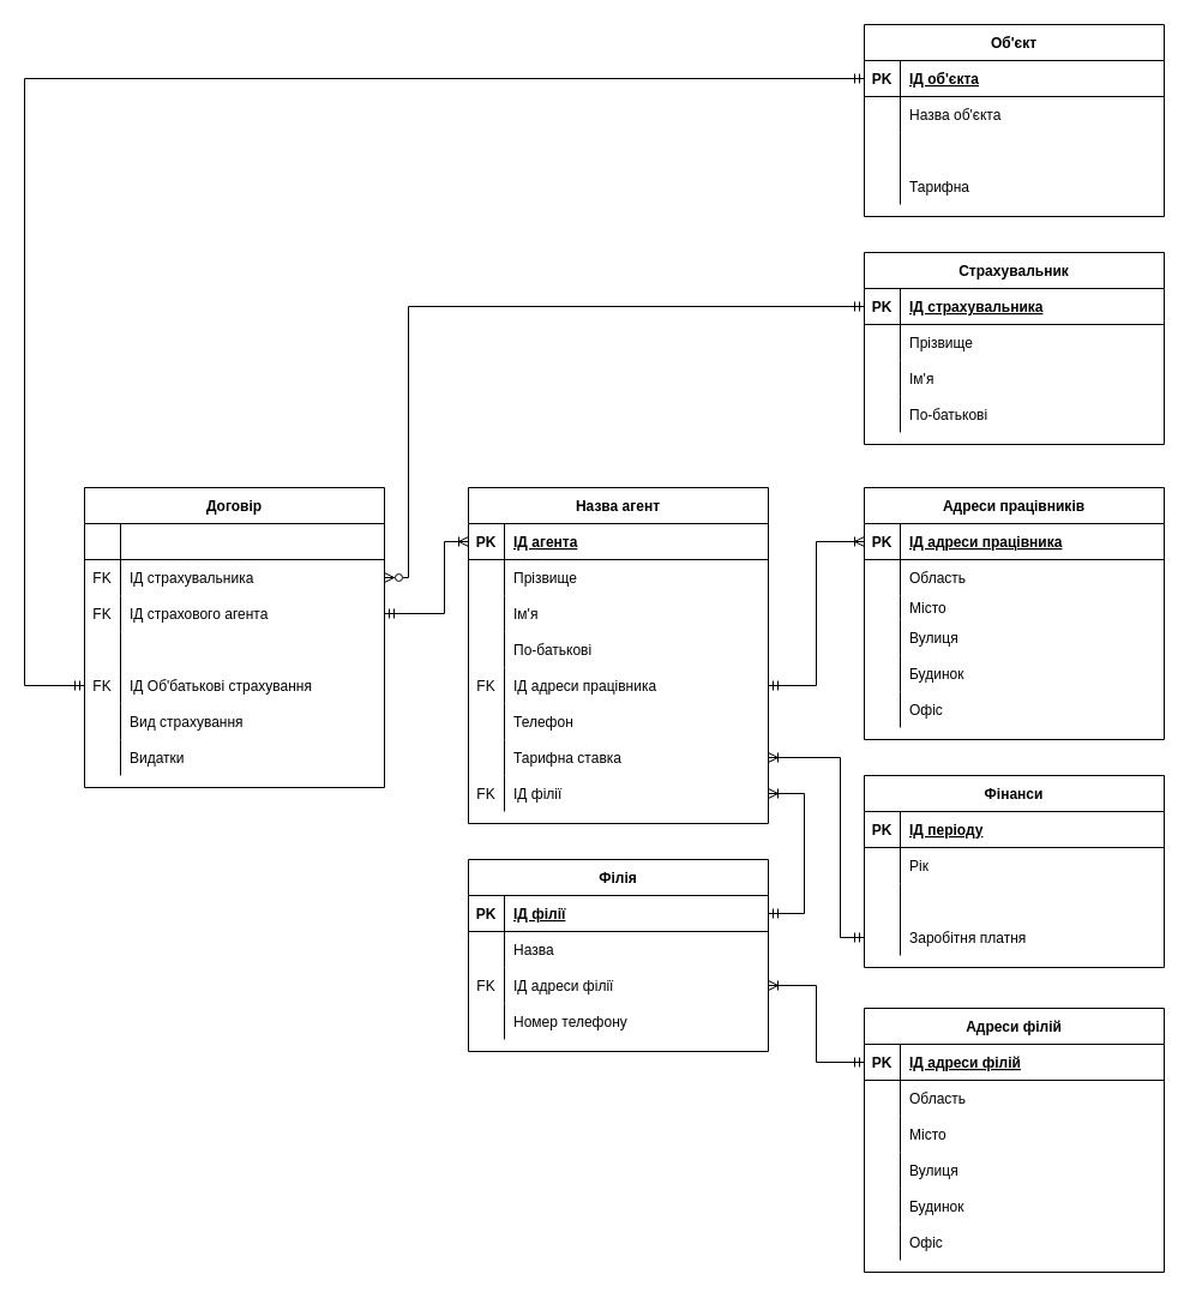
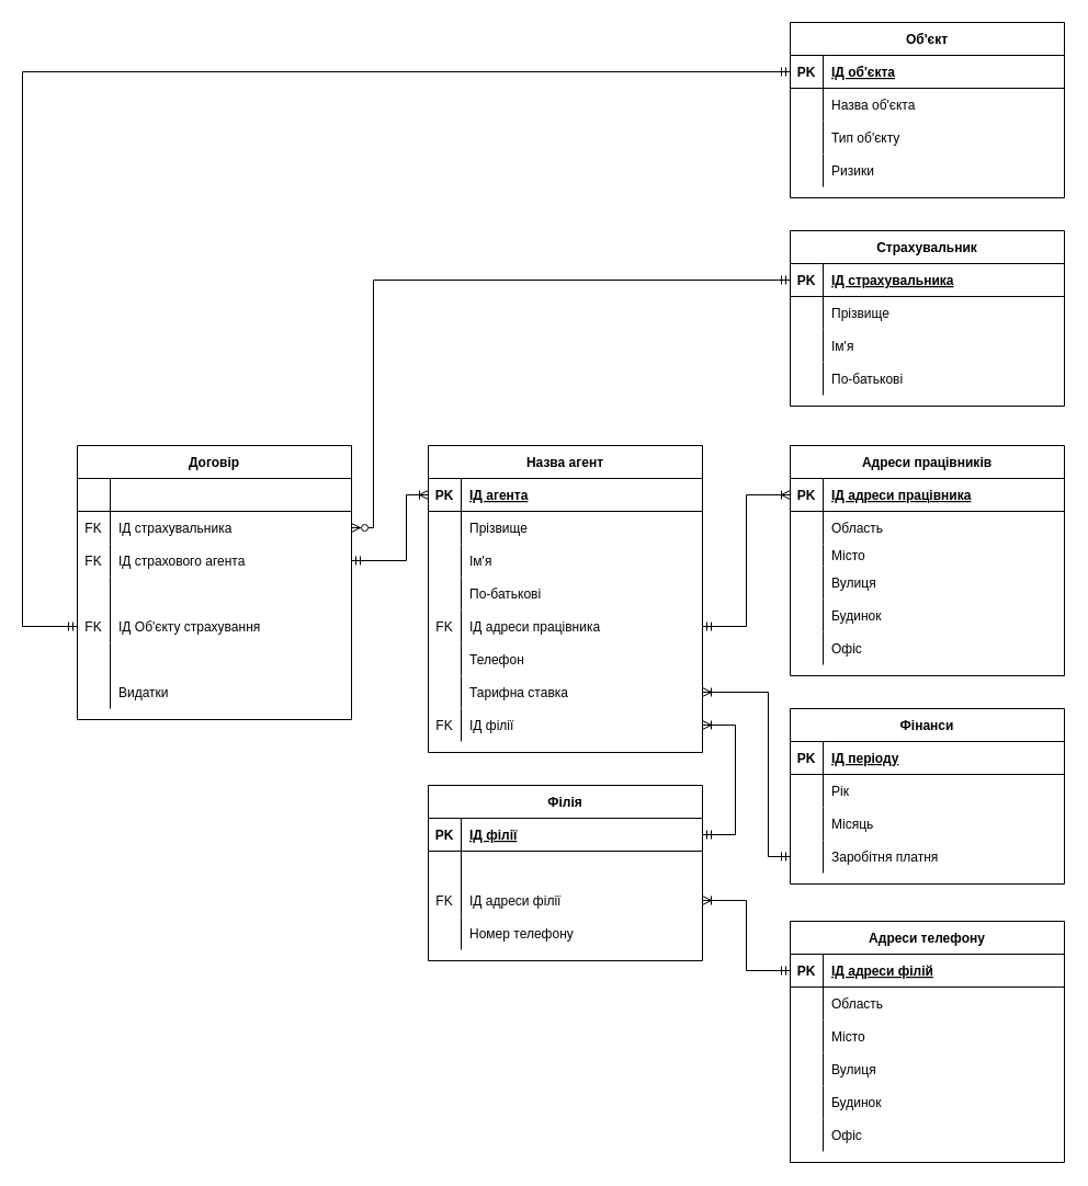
+ <mxCell id="138" value="Тип об'єкту" style="shape=partialRectangle;overflow=hidden;connectable=0;fillColor=none;top=0;left=0;bottom=0;right=0;align=left;spacingLeft=6;" parent="136" vertex="1"><mxGeometry x="30" width="220" height="30" as="geometry"><mxRectangle width="220" height="30" as="alternateBounds" /></mxGeometry></mxCell>
- <mxCell id="141" value="Тарифна" style="shape=partialRectangle;overflow=hidden;connectable=0;fillColor=none;top=0;left=0;bottom=0;right=0;align=left;spacingLeft=6;" parent="139" vertex="1"><mxGeometry x="30" width="220" height="30" as="geometry"><mxRectangle width="220" height="30" as="alternateBounds" /></mxGeometry></mxCell>
+ <mxCell id="141" value="Ризики" style="shape=partialRectangle;overflow=hidden;connectable=0;fillColor=none;top=0;left=0;bottom=0;right=0;align=left;spacingLeft=6;" parent="139" vertex="1"><mxGeometry x="30" width="220" height="30" as="geometry"><mxRectangle width="220" height="30" as="alternateBounds" /></mxGeometry></mxCell>
- <mxCell id="98" value="ІД Об'батькові страхування" style="shape=partialRectangle;overflow=hidden;connectable=0;fillColor=none;top=0;left=0;bottom=0;right=0;align=left;spacingLeft=6;" parent="96" vertex="1"><mxGeometry x="30" width="220" height="30" as="geometry"><mxRectangle width="220" height="30" as="alternateBounds" /></mxGeometry></mxCell>
+ <mxCell id="98" value="ІД Об'єкту страхування" style="shape=partialRectangle;overflow=hidden;connectable=0;fillColor=none;top=0;left=0;bottom=0;right=0;align=left;spacingLeft=6;" parent="96" vertex="1"><mxGeometry x="30" width="220" height="30" as="geometry"><mxRectangle width="220" height="30" as="alternateBounds" /></mxGeometry></mxCell>
- <mxCell id="101" value="Вид страхування" style="shape=partialRectangle;overflow=hidden;connectable=0;fillColor=none;top=0;left=0;bottom=0;right=0;align=left;spacingLeft=6;" parent="99" vertex="1"><mxGeometry x="30" width="220" height="30" as="geometry"><mxRectangle width="220" height="30" as="alternateBounds" /></mxGeometry></mxCell>
+ <mxCell id="36" value="Місяць" style="shape=partialRectangle;overflow=hidden;connectable=0;fillColor=none;top=0;left=0;bottom=0;right=0;align=left;spacingLeft=6;" parent="34" vertex="1"><mxGeometry x="30" width="220" height="30" as="geometry"><mxRectangle width="220" height="30" as="alternateBounds" /></mxGeometry></mxCell>
- <mxCell id="78" value="Назва" style="shape=partialRectangle;overflow=hidden;connectable=0;fillColor=none;top=0;left=0;bottom=0;right=0;align=left;spacingLeft=6;" parent="76" vertex="1"><mxGeometry x="30" width="220" height="30" as="geometry"><mxRectangle width="220" height="30" as="alternateBounds" /></mxGeometry></mxCell>
- <mxCell id="40" value="Адреси філій" style="shape=table;startSize=30;container=1;collapsible=1;childLayout=tableLayout;fixedRows=1;rowLines=0;fontStyle=1;align=center;resizeLast=1;" parent="1" vertex="1"><mxGeometry x="720" y="840" width="250" height="220" as="geometry"><mxRectangle x="300" y="170" width="50" height="40" as="alternateBounds" /></mxGeometry></mxCell>
+ <mxCell id="40" value="Адреси телефону" style="shape=table;startSize=30;container=1;collapsible=1;childLayout=tableLayout;fixedRows=1;rowLines=0;fontStyle=1;align=center;resizeLast=1;" parent="1" vertex="1"><mxGeometry x="720" y="840" width="250" height="220" as="geometry"><mxRectangle x="300" y="170" width="50" height="40" as="alternateBounds" /></mxGeometry></mxCell>
